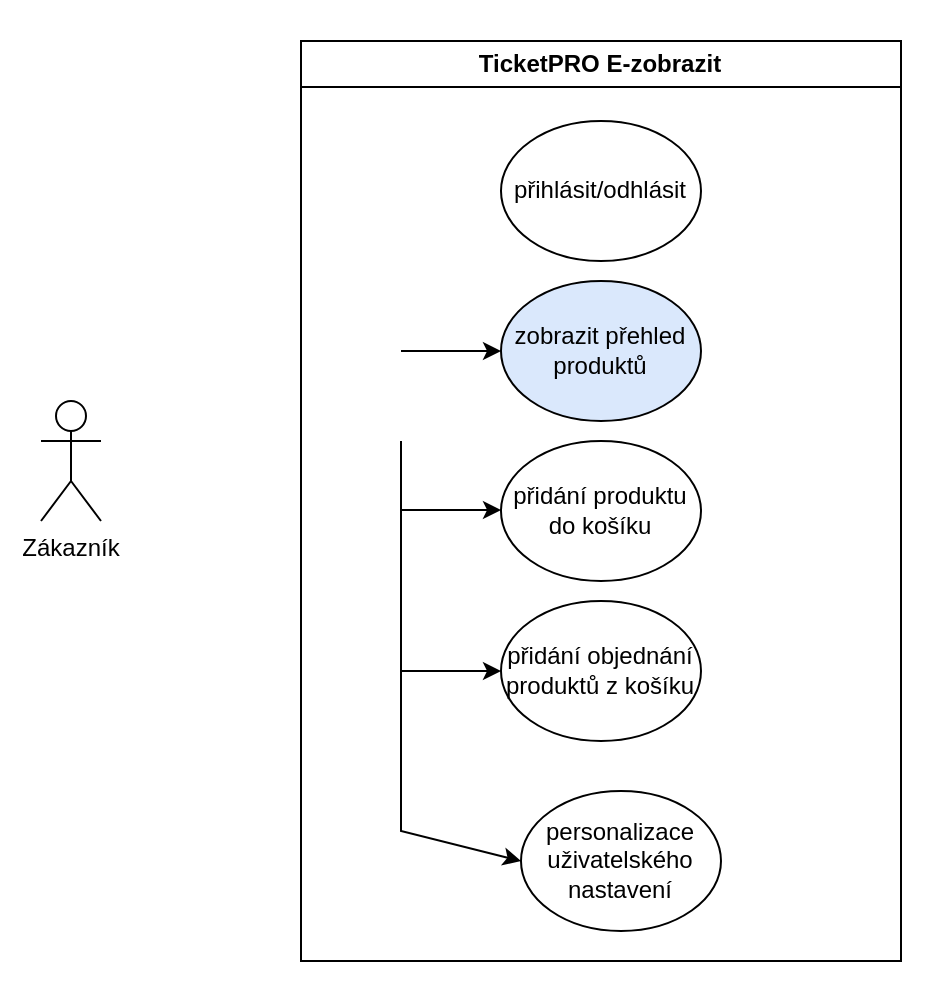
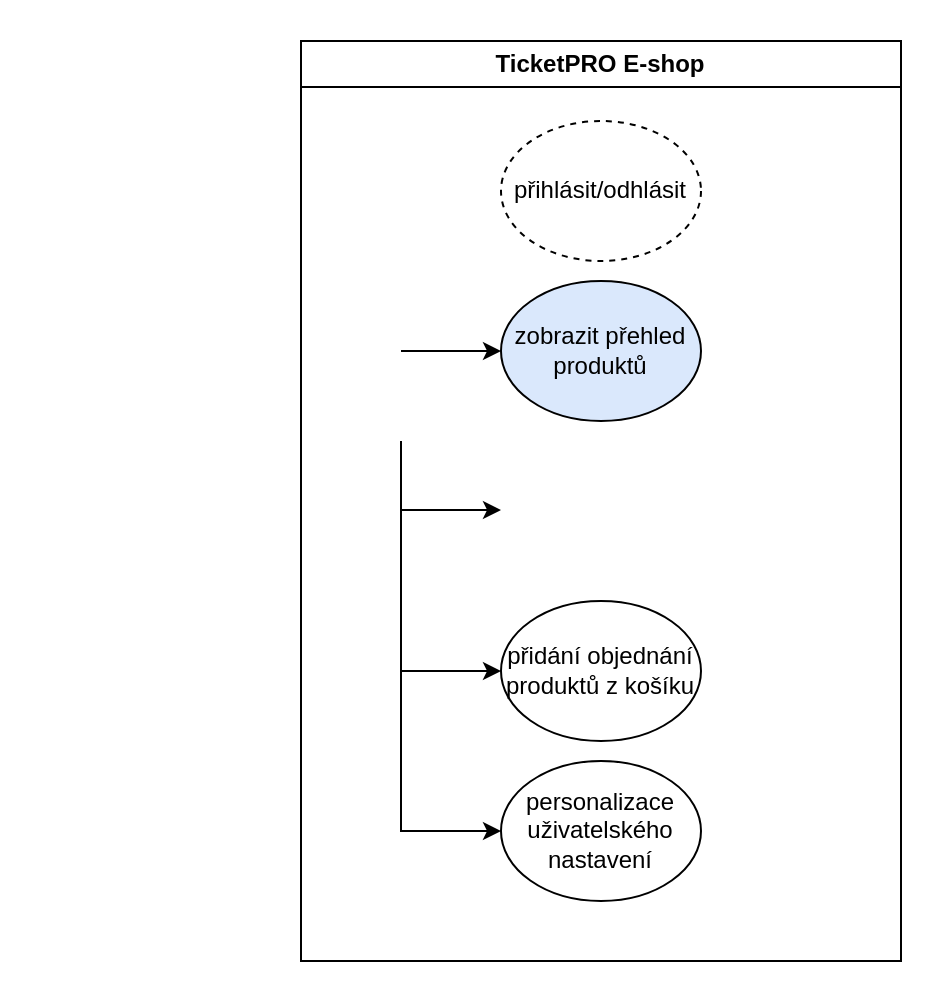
- <mxCell id="2" value="TicketPRO E-zobrazit" style="swimlane;whiteSpace=wrap;html=1;" parent="1" vertex="1"><mxGeometry x="150" y="20" width="300" height="460" as="geometry" /></mxCell>
+ <mxCell id="2" value="TicketPRO E-shop" style="swimlane;whiteSpace=wrap;html=1;" parent="1" vertex="1"><mxGeometry x="150" y="20" width="300" height="460" as="geometry" /></mxCell>
- <mxCell id="3" value="přihlásit/odhlásit" style="ellipse;whiteSpace=wrap;html=1;" parent="2" vertex="1"><mxGeometry x="100" y="40" width="100" height="70" as="geometry" /></mxCell>
+ <mxCell id="3" value="přihlásit/odhlásit" style="ellipse;whiteSpace=wrap;html=1;dashed=1;" parent="2" vertex="1"><mxGeometry x="100" y="40" width="100" height="70" as="geometry" /></mxCell>
- <mxCell id="9" value="Zákazník" style="shape=umlActor;verticalLabelPosition=bottom;verticalAlign=top;html=1;outlineConnect=0;" parent="1" vertex="1"><mxGeometry x="20" y="200" width="30" height="60" as="geometry" /></mxCell>
- <mxCell id="5" value="přidání produktu do košíku" style="ellipse;whiteSpace=wrap;html=1;" parent="2" vertex="1"><mxGeometry x="100" y="200" width="100" height="70" as="geometry" /></mxCell>
- <mxCell id="7" value="personalizace uživatelského nastavení" style="ellipse;whiteSpace=wrap;html=1;" parent="2" vertex="1"><mxGeometry x="110" y="375" width="100" height="70" as="geometry" /></mxCell>
+ <mxCell id="7" value="personalizace uživatelského nastavení" style="ellipse;whiteSpace=wrap;html=1;" parent="2" vertex="1"><mxGeometry x="100" y="360" width="100" height="70" as="geometry" /></mxCell>
